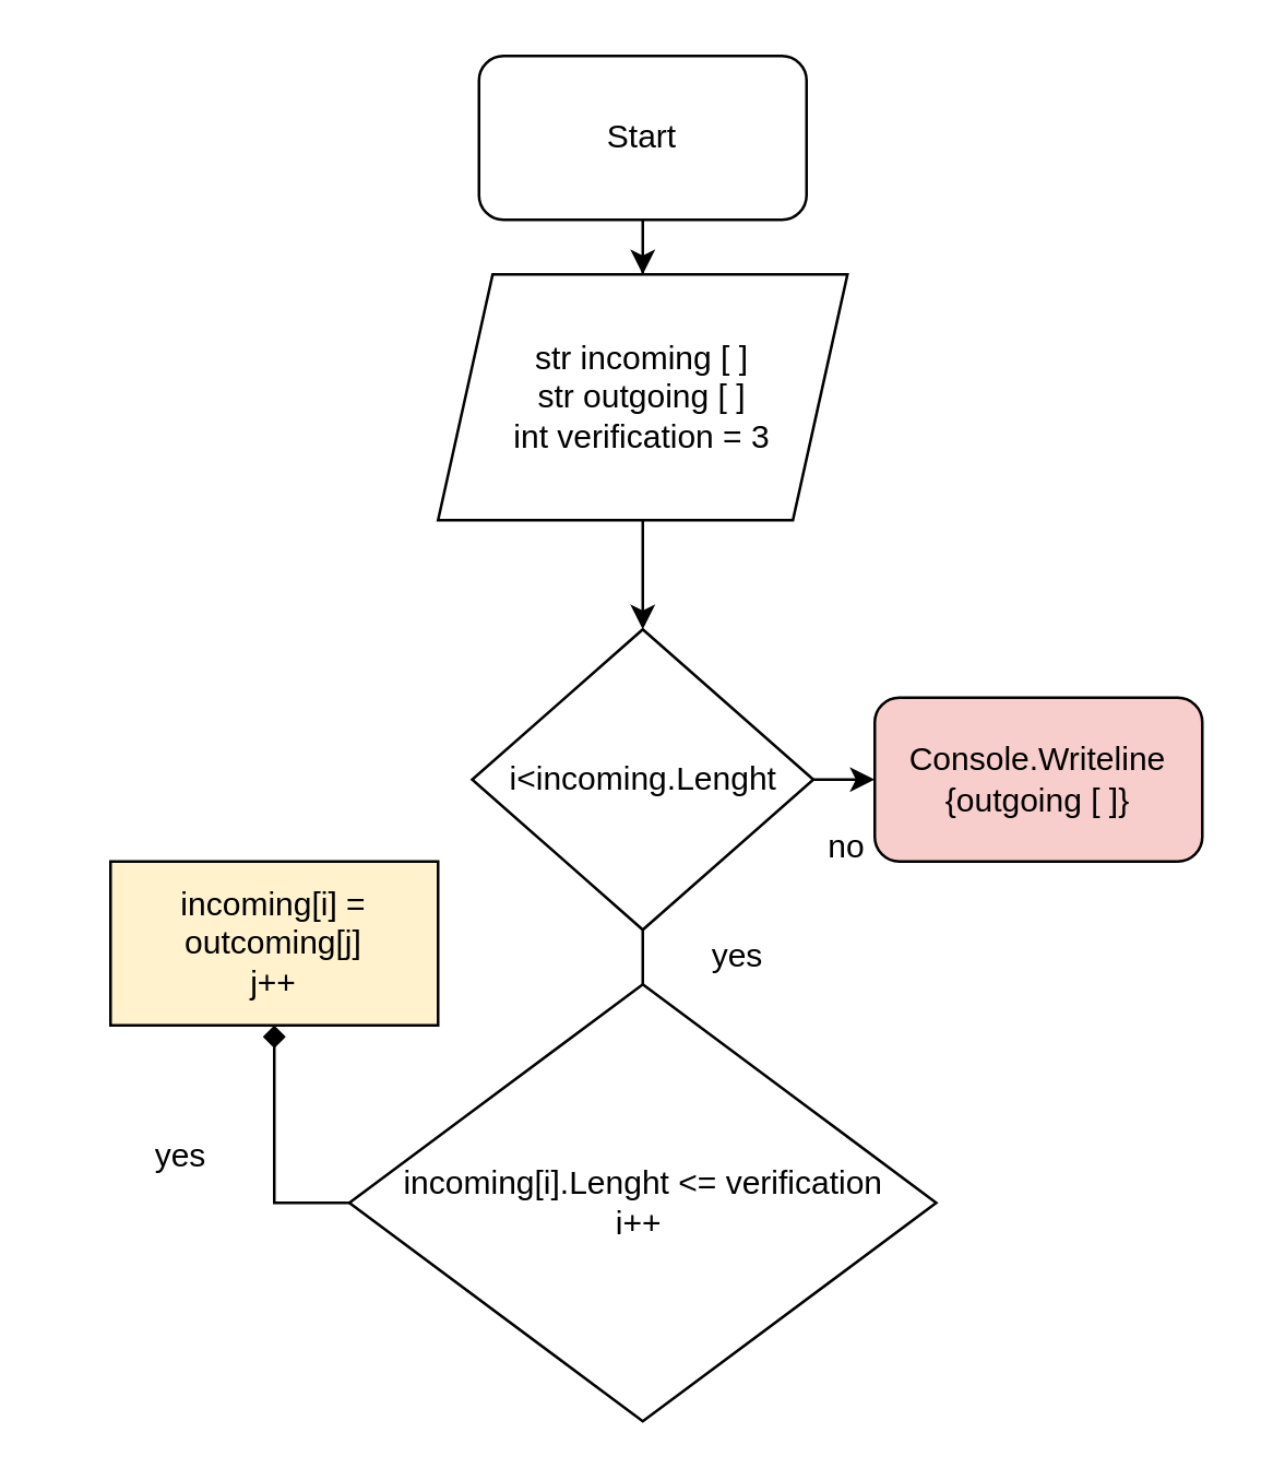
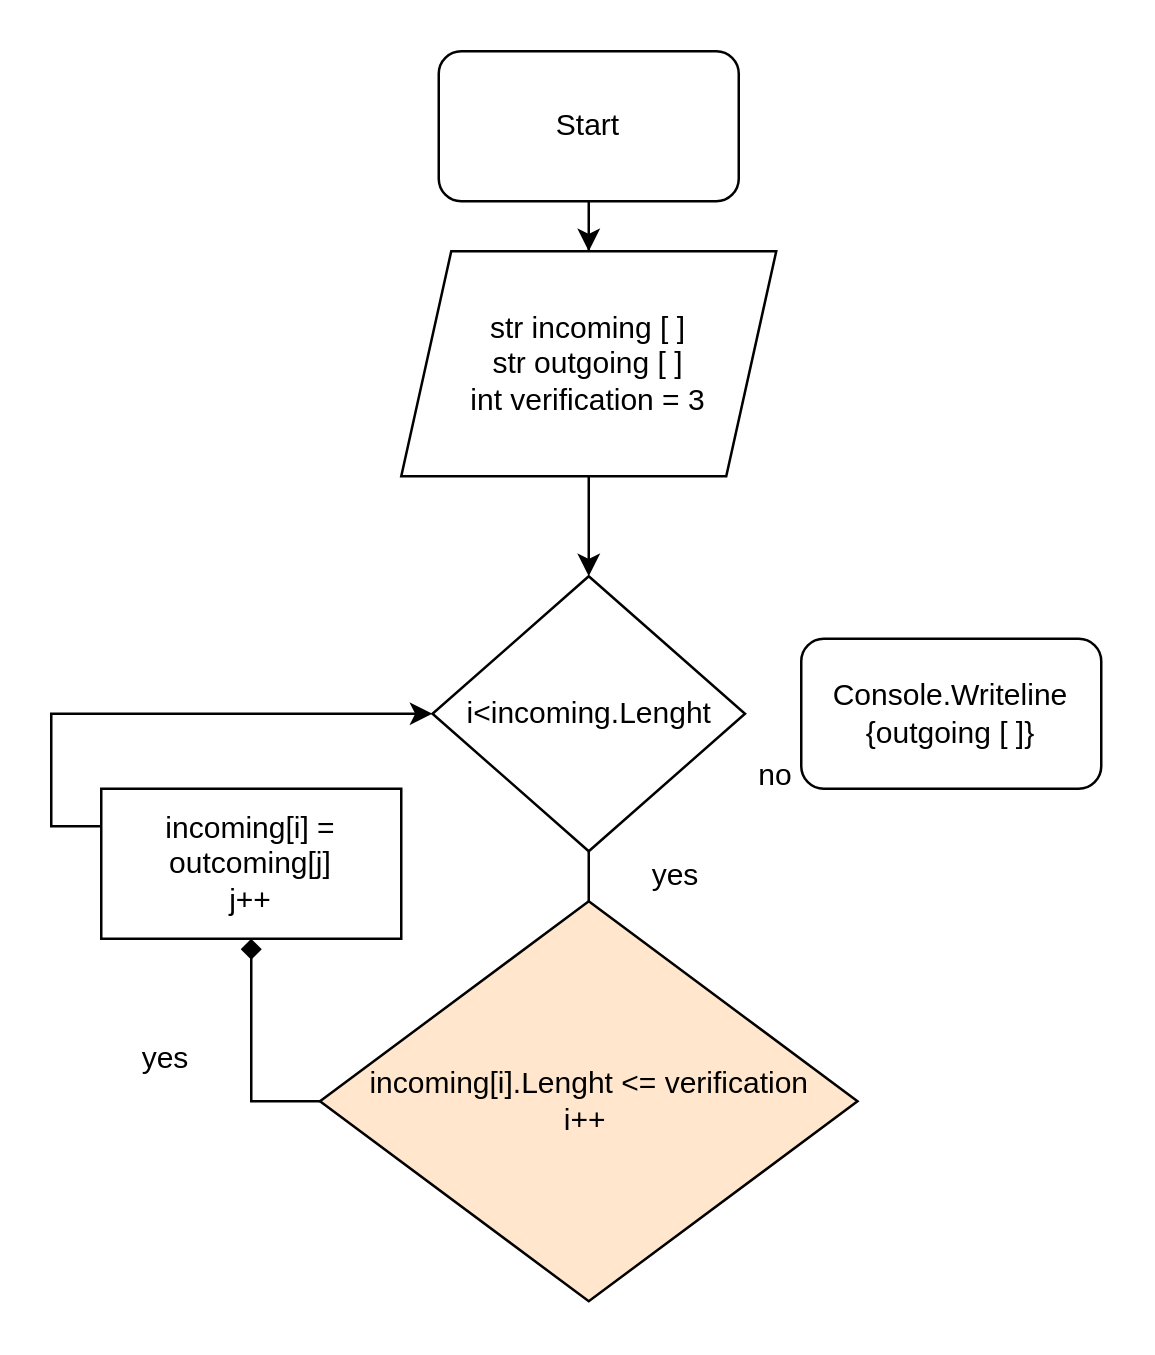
+ <mxCell id="15" style="edgeStyle=orthogonalEdgeStyle;rounded=0;orthogonalLoop=1;jettySize=auto;html=1;entryX=0;entryY=0.5;entryDx=0;entryDy=0;" edge="1" parent="1" source="16" target="10"><mxGeometry relative="1" as="geometry"><Array as="points"><mxPoint x="20" y="330" /></Array></mxGeometry></mxCell>
- <mxCell id="9" style="edgeStyle=orthogonalEdgeStyle;rounded=0;orthogonalLoop=1;jettySize=auto;html=1;entryX=0;entryY=0.5;entryDx=0;entryDy=0;" edge="1" parent="1" source="10" target="14"><mxGeometry relative="1" as="geometry"><mxPoint x="390" y="320" as="targetPoint" /><Array as="points" /></mxGeometry></mxCell>
- <mxCell id="14" value="Console.Writeline {outgoing [ ]}" style="rounded=1;whiteSpace=wrap;html=1;fillColor=#f8cecc;" vertex="1" parent="1"><mxGeometry x="320" y="255" width="120" height="60" as="geometry" /></mxCell>
+ <mxCell id="14" value="Console.Writeline {outgoing [ ]}" style="rounded=1;whiteSpace=wrap;html=1;" vertex="1" parent="1"><mxGeometry x="320" y="255" width="120" height="60" as="geometry" /></mxCell>
- <mxCell id="16" value="incoming[i] = outcoming[j]&lt;br&gt;j++" style="rounded=0;whiteSpace=wrap;html=1;fillColor=#fff2cc;" vertex="1" parent="1"><mxGeometry x="40" y="315" width="120" height="60" as="geometry" /></mxCell>
+ <mxCell id="16" value="incoming[i] = outcoming[j]&lt;br&gt;j++" style="rounded=0;whiteSpace=wrap;html=1;" vertex="1" parent="1"><mxGeometry x="40" y="315" width="120" height="60" as="geometry" /></mxCell>
- <mxCell id="7" value="incoming[i].Lenght &amp;lt;= verification&lt;br&gt;i++&amp;nbsp;" style="rhombus;whiteSpace=wrap;html=1;" vertex="1" parent="1"><mxGeometry x="127.5" y="360" width="215" height="160" as="geometry" /></mxCell>
+ <mxCell id="7" value="incoming[i].Lenght &amp;lt;= verification&lt;br&gt;i++&amp;nbsp;" style="rhombus;whiteSpace=wrap;html=1;fillColor=#ffe6cc;" vertex="1" parent="1"><mxGeometry x="127.5" y="360" width="215" height="160" as="geometry" /></mxCell>
